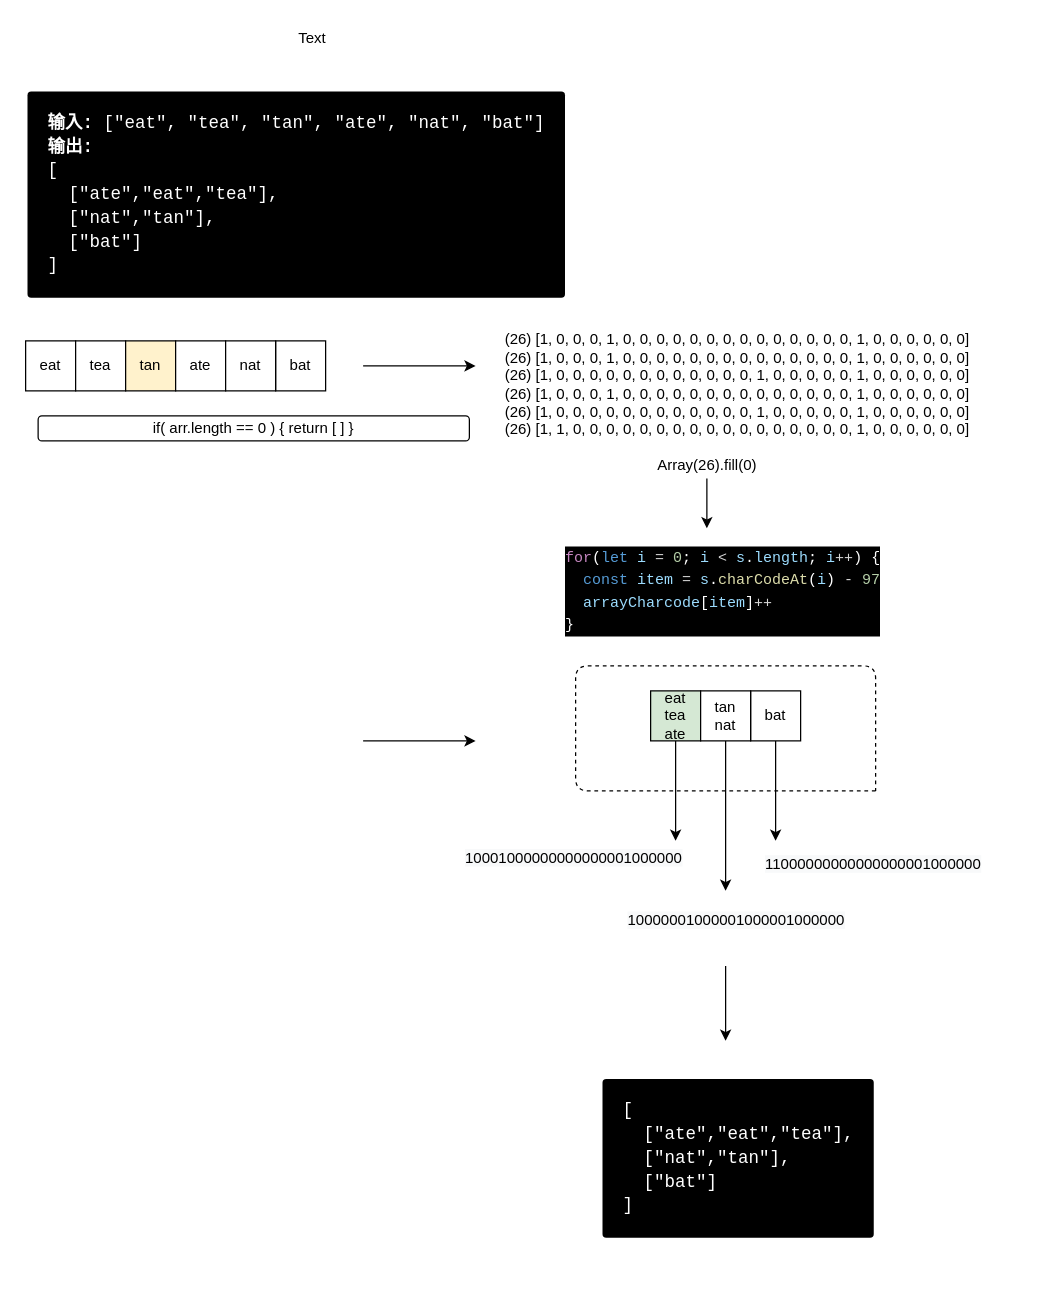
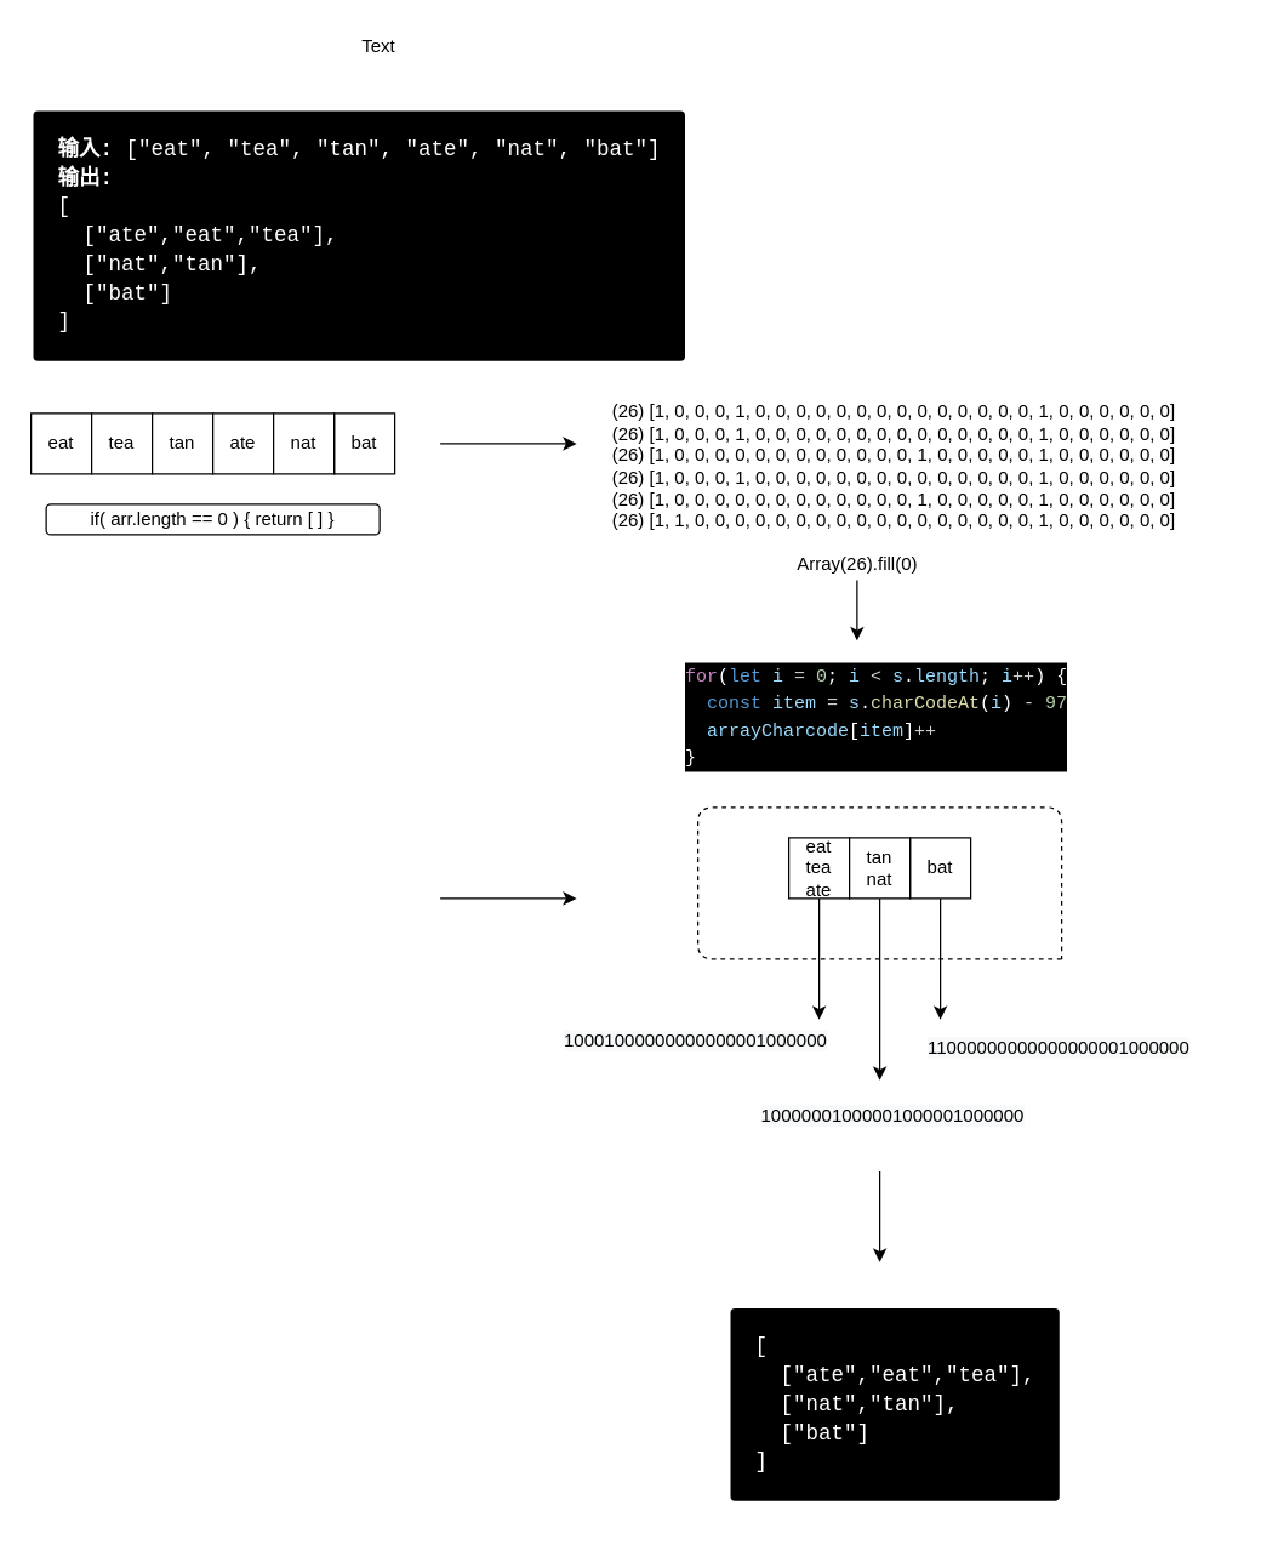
- <mxCell id="6" value="tan" style="rounded=0;whiteSpace=wrap;html=1;fillColor=#fff2cc;" vertex="1" parent="1"><mxGeometry x="100" y="272" width="40" height="40" as="geometry" /></mxCell>
+ <mxCell id="6" value="tan" style="rounded=0;whiteSpace=wrap;html=1;" vertex="1" parent="1"><mxGeometry x="100" y="272" width="40" height="40" as="geometry" /></mxCell>
- <mxCell id="9" value="if( arr.length == 0 ) { return [ ] }" style="rounded=1;whiteSpace=wrap;html=1;" vertex="1" parent="1"><mxGeometry x="30" y="332" width="345" height="20" as="geometry" /></mxCell>
+ <mxCell id="9" value="if( arr.length == 0 ) { return [ ] }" style="rounded=1;whiteSpace=wrap;html=1;" vertex="1" parent="1"><mxGeometry x="30" y="332" width="220" height="20" as="geometry" /></mxCell>
- <mxCell id="18" value="eat&lt;br&gt;tea&lt;br&gt;ate" style="rounded=0;whiteSpace=wrap;html=1;fillColor=#d5e8d4;" vertex="1" parent="1"><mxGeometry x="520" y="552" width="40" height="40" as="geometry" /></mxCell>
+ <mxCell id="18" value="eat&lt;br&gt;tea&lt;br&gt;ate" style="rounded=0;whiteSpace=wrap;html=1;" vertex="1" parent="1"><mxGeometry x="520" y="552" width="40" height="40" as="geometry" /></mxCell>
